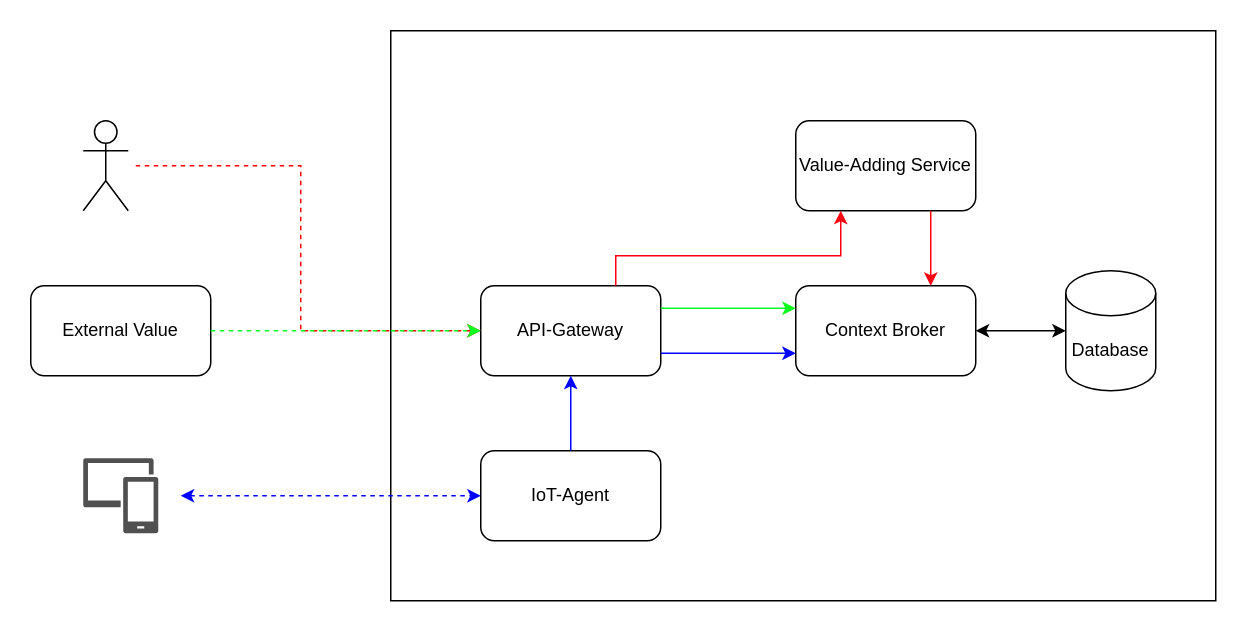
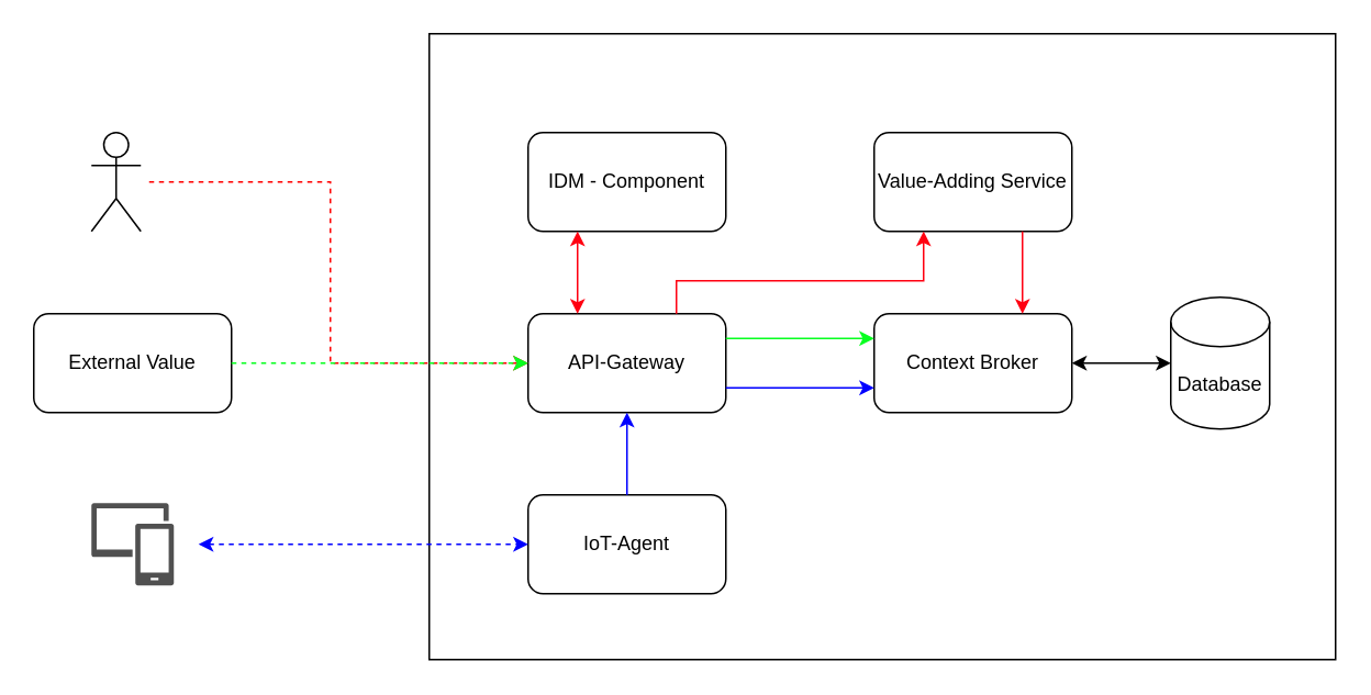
+ <mxCell id="4" value="IDM - Component" style="rounded=1;whiteSpace=wrap;html=1;" parent="1" vertex="1"><mxGeometry x="320" y="80" width="120" height="60" as="geometry" /></mxCell>
+ <mxCell id="19" value="" style="endArrow=classic;startArrow=classic;html=1;rounded=0;entryX=0.25;entryY=1;entryDx=0;entryDy=0;exitX=0.25;exitY=0;exitDx=0;exitDy=0;strokeColor=#FF0011;" edge="1" parent="1" source="13" target="4"><mxGeometry width="50" height="50" relative="1" as="geometry"><mxPoint x="200" y="60" as="sourcePoint" /><mxPoint x="250" y="10" as="targetPoint" /></mxGeometry></mxCell>
